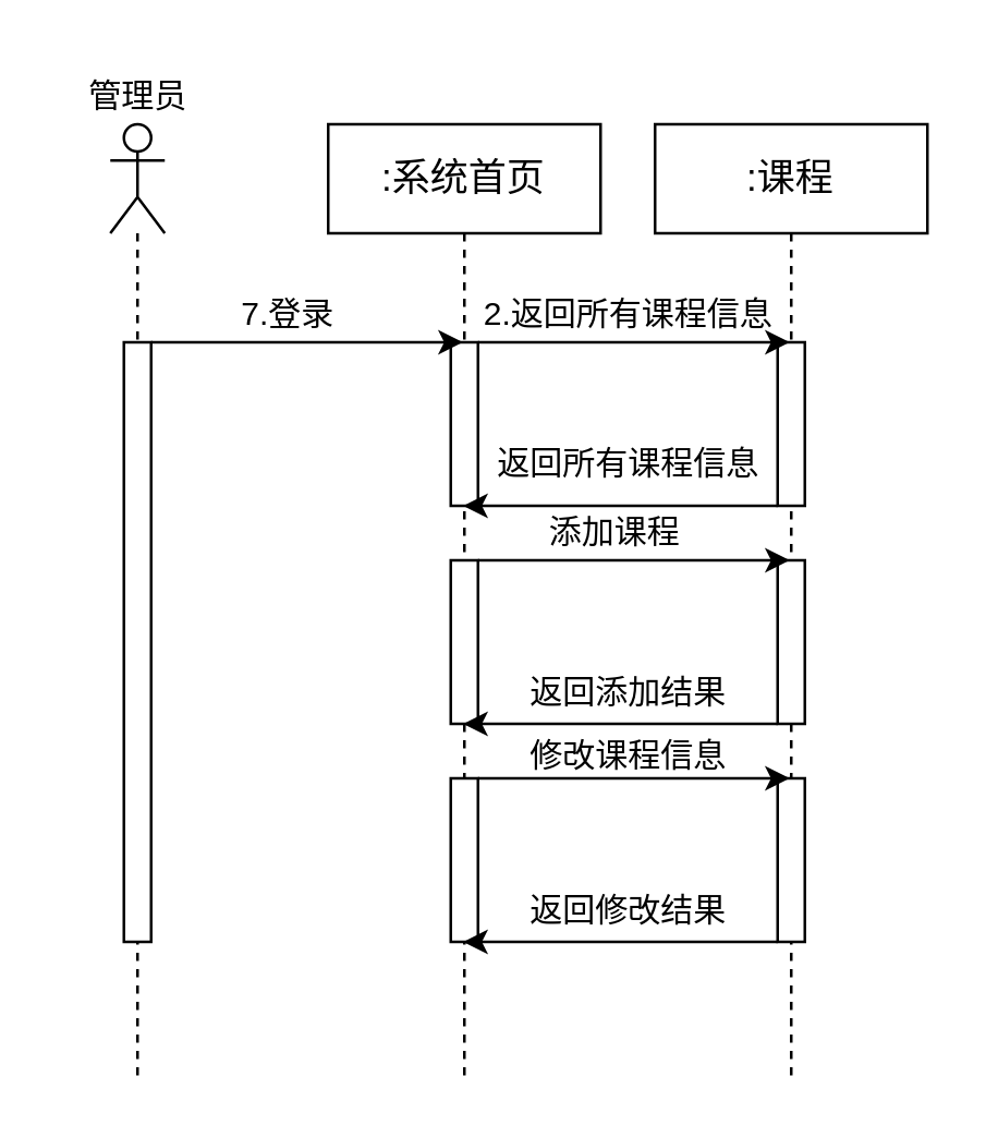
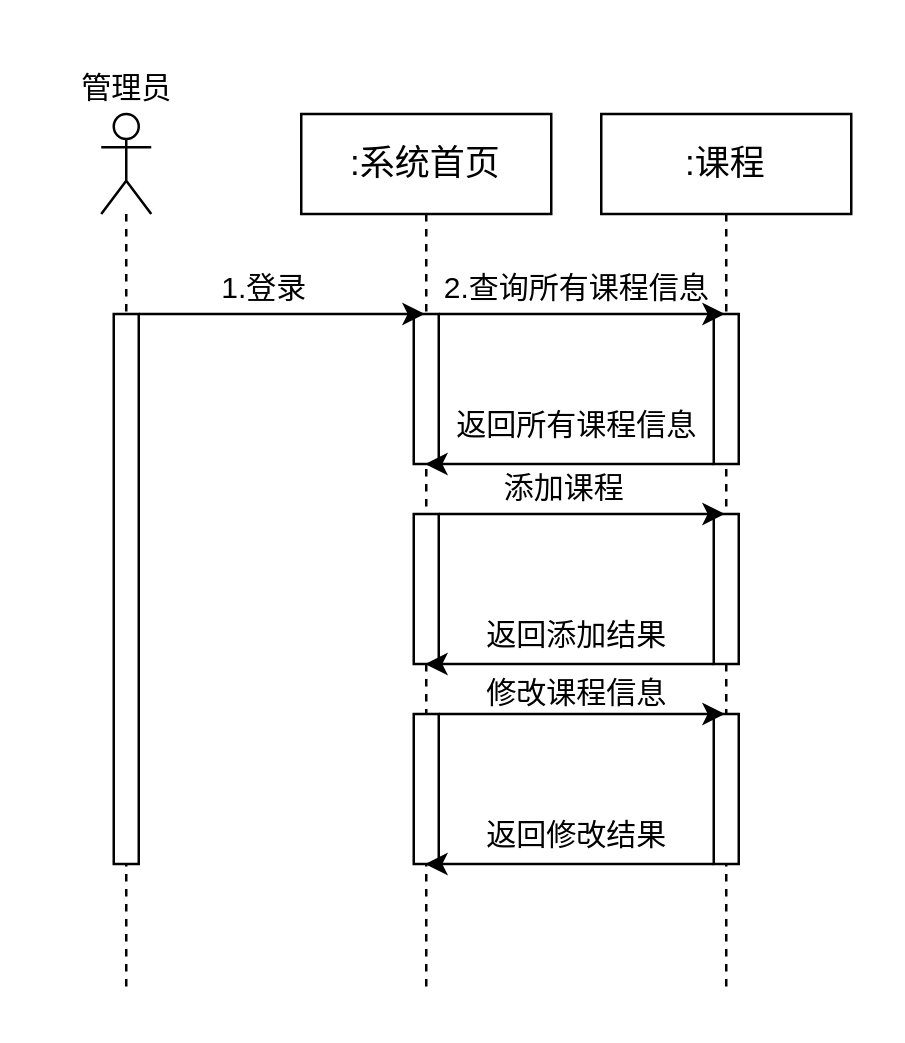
- <mxCell id="9" value="7.登录" style="text;html=1;align=center;verticalAlign=middle;resizable=0;points=[];autosize=1;strokeColor=none;fillColor=none;" vertex="1" parent="1"><mxGeometry x="75" y="100" width="60" height="30" as="geometry" /></mxCell>
+ <mxCell id="9" value="1.登录" style="text;html=1;align=center;verticalAlign=middle;resizable=0;points=[];autosize=1;strokeColor=none;fillColor=none;" vertex="1" parent="1"><mxGeometry x="75" y="100" width="60" height="30" as="geometry" /></mxCell>
- <mxCell id="16" value="2.返回所有课程信息" style="text;html=1;align=center;verticalAlign=middle;resizable=0;points=[];autosize=1;strokeColor=none;fillColor=none;" vertex="1" parent="1"><mxGeometry x="165" y="100" width="130" height="30" as="geometry" /></mxCell>
+ <mxCell id="16" value="2.查询所有课程信息" style="text;html=1;align=center;verticalAlign=middle;resizable=0;points=[];autosize=1;strokeColor=none;fillColor=none;" vertex="1" parent="1"><mxGeometry x="165" y="100" width="130" height="30" as="geometry" /></mxCell>
